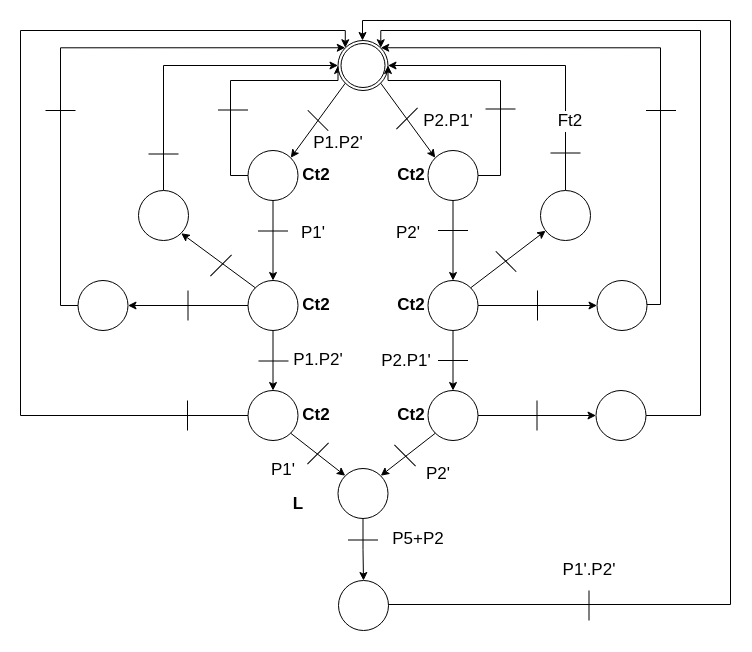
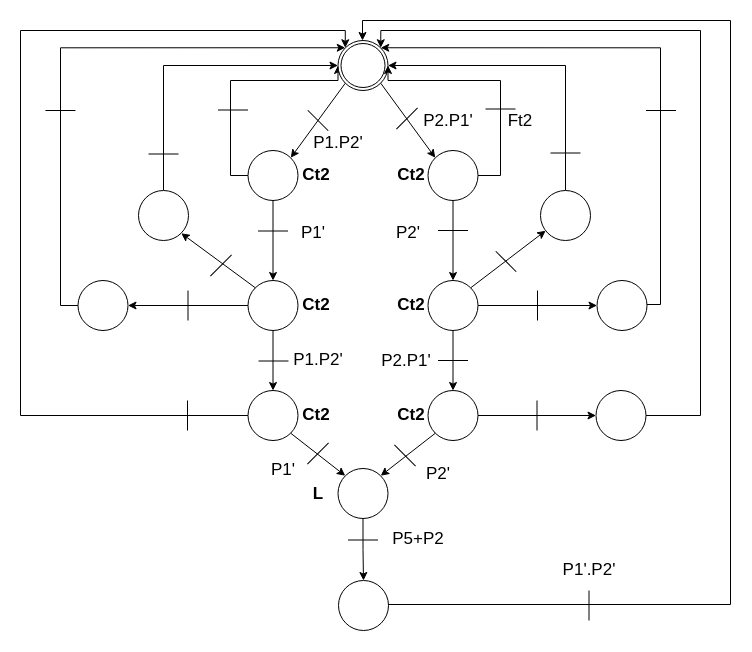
- <mxCell id="64" value="Ft2" style="text;html=1;strokeColor=none;fillColor=none;align=center;verticalAlign=middle;whiteSpace=wrap;rounded=0;labelBackgroundColor=#ffffff;fontSize=17;" vertex="1" parent="1"><mxGeometry x="550" y="111" width="40" height="20" as="geometry" /></mxCell>
+ <mxCell id="64" value="Ft2" style="text;html=1;strokeColor=none;fillColor=none;align=center;verticalAlign=middle;whiteSpace=wrap;rounded=0;labelBackgroundColor=#ffffff;fontSize=17;" vertex="1" parent="1"><mxGeometry x="500" y="111" width="40" height="20" as="geometry" /></mxCell>
- <mxCell id="61" value="L" style="text;html=1;strokeColor=none;fillColor=none;align=center;verticalAlign=middle;whiteSpace=wrap;rounded=0;labelBackgroundColor=#ffffff;fontStyle=1;fontSize=17;" vertex="1" parent="1"><mxGeometry x="277.5" y="494" width="40" height="20" as="geometry" /></mxCell>
+ <mxCell id="61" value="L" style="text;html=1;strokeColor=none;fillColor=none;align=center;verticalAlign=middle;whiteSpace=wrap;rounded=0;labelBackgroundColor=#ffffff;fontStyle=1;fontSize=17;" vertex="1" parent="1"><mxGeometry x="297.5" y="484" width="40" height="20" as="geometry" /></mxCell>
